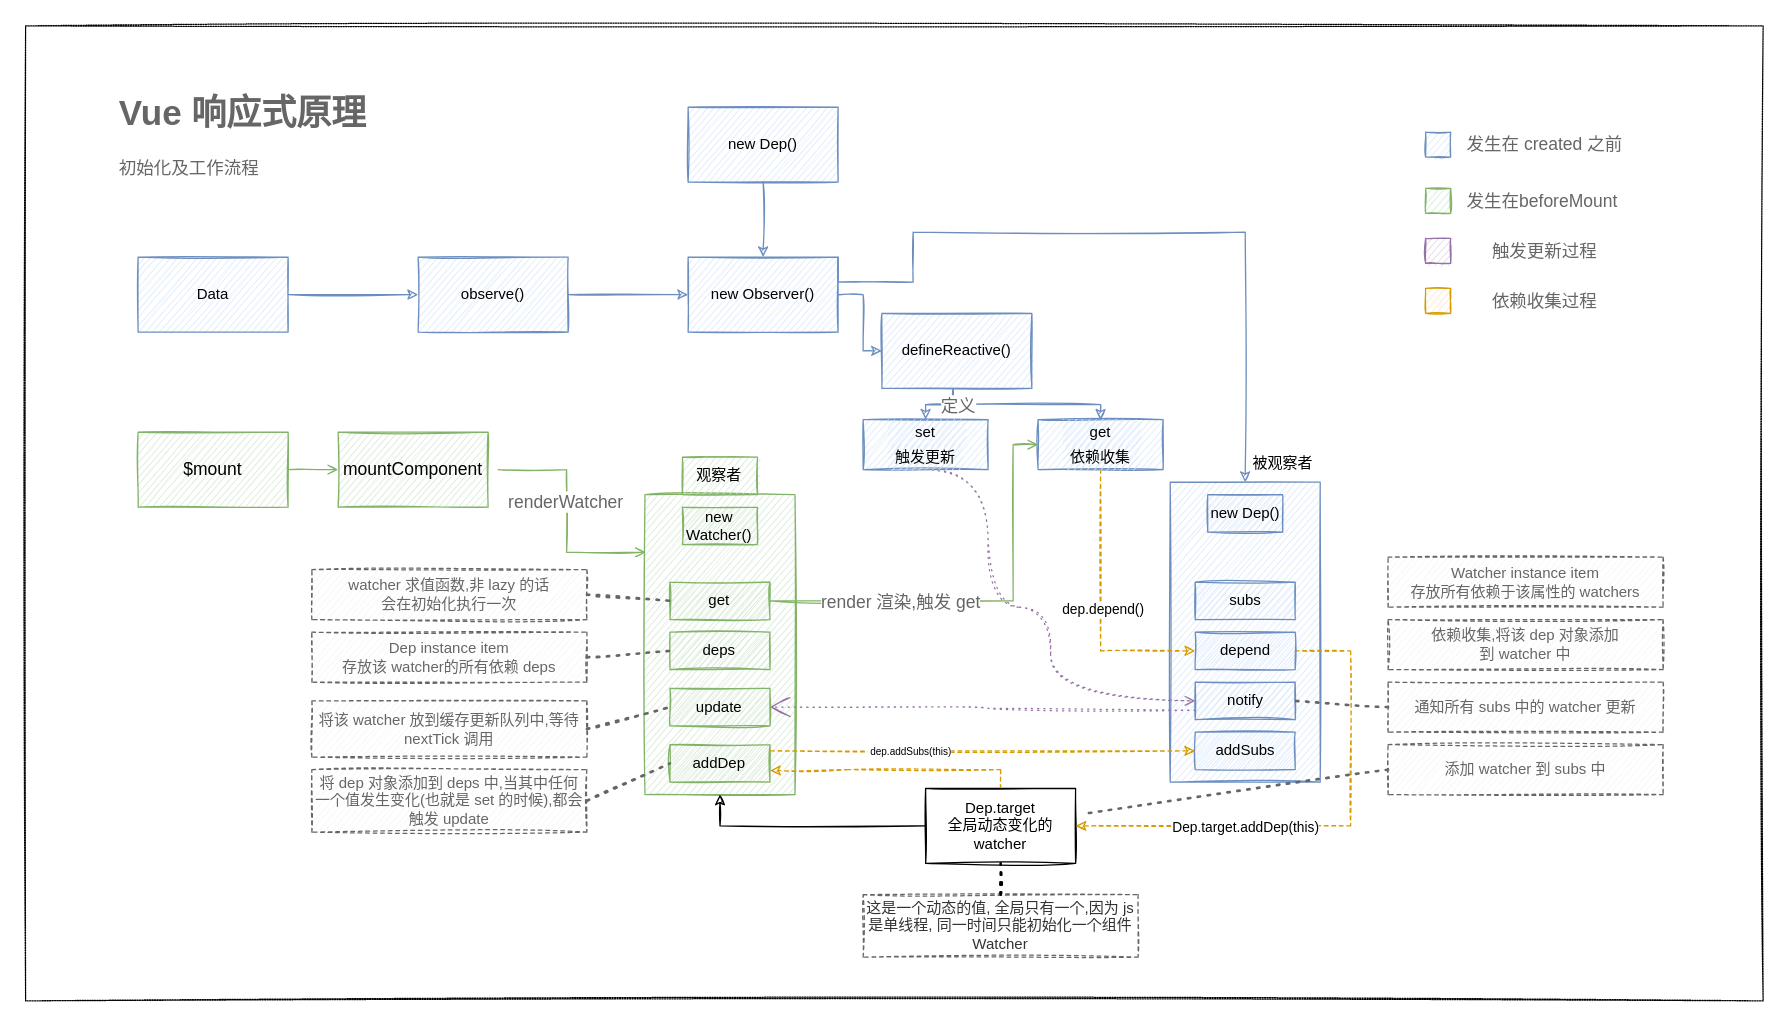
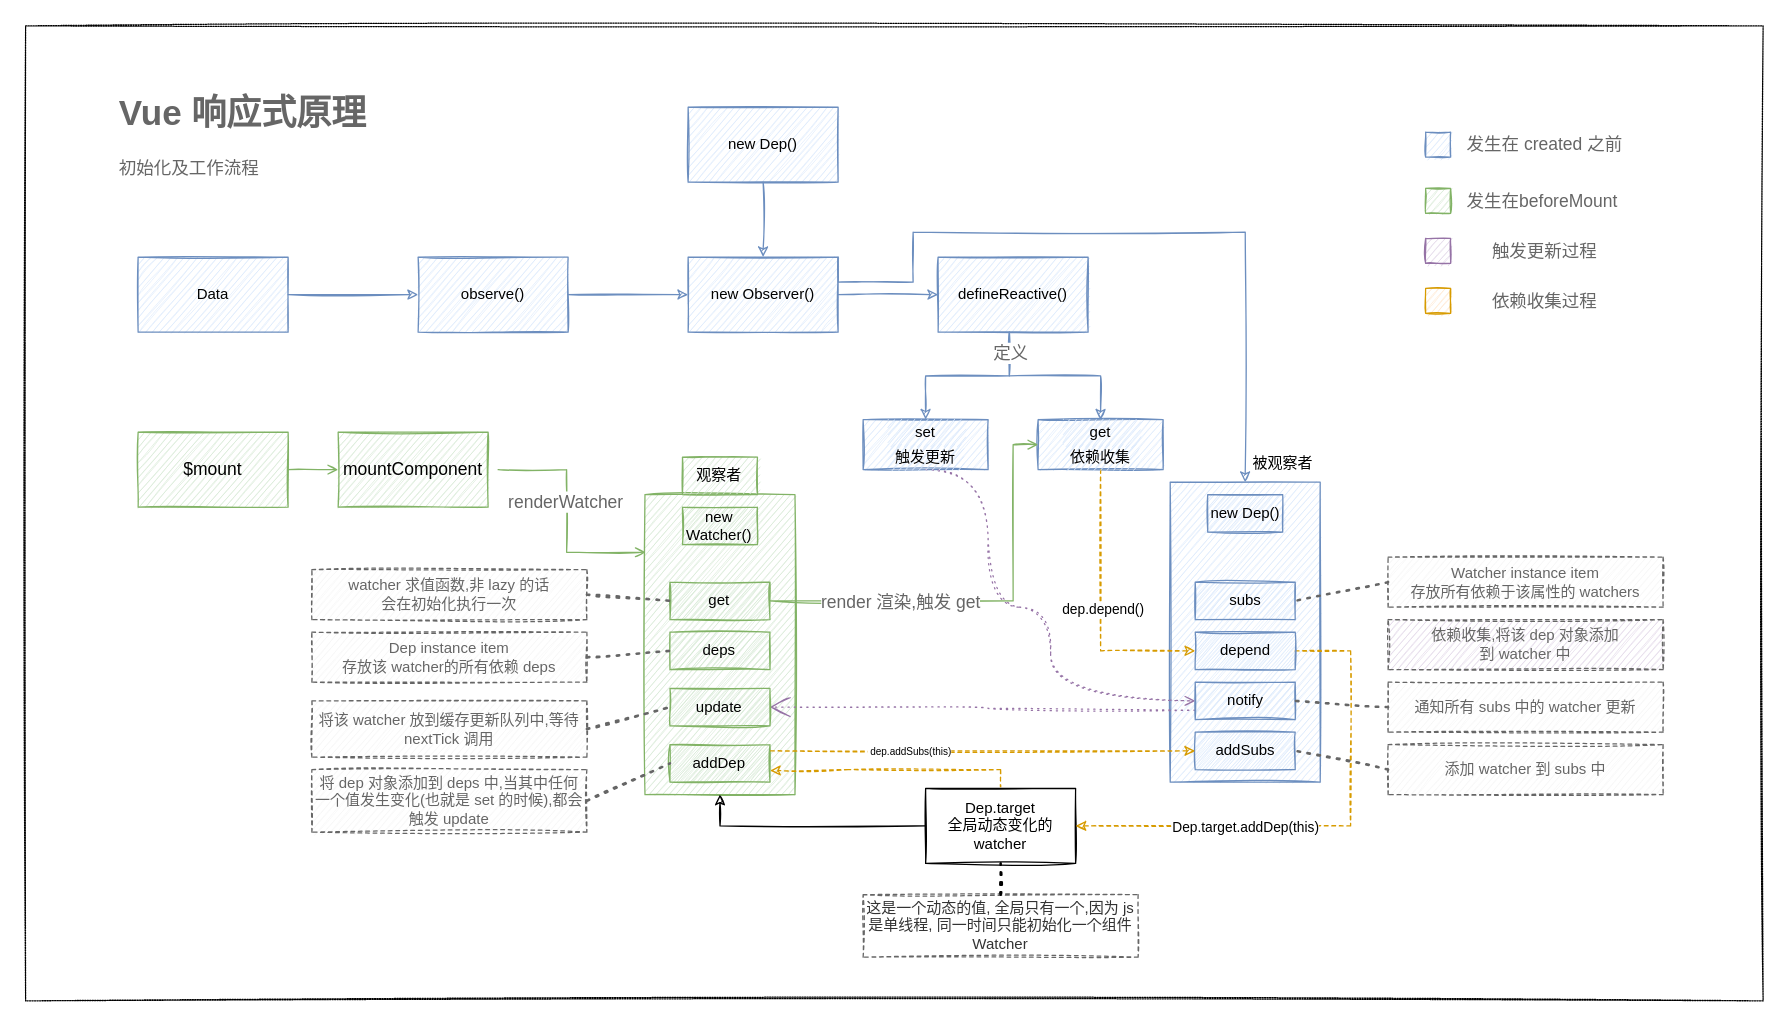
- <mxCell id="11" value="defineReactive()" style="whiteSpace=wrap;html=1;rounded=0;sketch=1;fillColor=#dae8fc;strokeColor=#6c8ebf;" parent="1" vertex="1"><mxGeometry x="705" y="250" width="120" height="60" as="geometry" /></mxCell>
+ <mxCell id="11" value="defineReactive()" style="whiteSpace=wrap;html=1;rounded=0;sketch=1;fillColor=#dae8fc;strokeColor=#6c8ebf;" parent="1" vertex="1"><mxGeometry x="750" y="205" width="120" height="60" as="geometry" /></mxCell>
+ <mxCell id="62" value="" style="endArrow=none;dashed=1;html=1;dashPattern=1 3;strokeWidth=2;rounded=0;sketch=1;hachureGap=4;fontFamily=Helvetica;fontSize=14;fontColor=#666666;sourcePerimeterSpacing=8;targetPerimeterSpacing=8;entryX=1;entryY=0.5;entryDx=0;entryDy=0;exitX=0;exitY=0.5;exitDx=0;exitDy=0;fillColor=#f5f5f5;strokeColor=#666666;" edge="1" source="61" parent="1" target="34"><mxGeometry width="50" height="50" relative="1" as="geometry"><mxPoint x="1365.19" y="592.5" as="sourcePoint" /><mxPoint x="1390.67" y="577.5" as="targetPoint" /></mxGeometry></mxCell>
- <mxCell id="63" value="依赖收集,将该 dep 对象添加&lt;br&gt;到 watcher 中" style="whiteSpace=wrap;html=1;rounded=0;fontSize=12;sketch=1;dashed=1;fontColor=#666666;fillColor=#f5f5f5;strokeColor=#666666;" vertex="1" parent="1"><mxGeometry x="1110" y="495" width="220" height="40" as="geometry" /></mxCell>
+ <mxCell id="63" value="依赖收集,将该 dep 对象添加&lt;br&gt;到 watcher 中" style="whiteSpace=wrap;html=1;rounded=0;fontSize=12;sketch=1;dashed=1;fontColor=#666666;fillColor=#e1d5e7;strokeColor=#666666;" vertex="1" parent="1"><mxGeometry x="1110" y="495" width="220" height="40" as="geometry" /></mxCell>
- <mxCell id="67" value="" style="endArrow=none;dashed=1;html=1;dashPattern=1 3;strokeWidth=2;rounded=0;sketch=1;hachureGap=4;fontFamily=Helvetica;fontSize=14;fontColor=#666666;sourcePerimeterSpacing=8;targetPerimeterSpacing=8;exitX=0;exitY=0.5;exitDx=0;exitDy=0;fillColor=#f5f5f5;strokeColor=#666666;" edge="1" parent="1" source="66" target="22"><mxGeometry width="50" height="50" relative="1" as="geometry"><mxPoint x="1365.19" y="742.5" as="sourcePoint" /><mxPoint x="1035.67" y="630" as="targetPoint" /></mxGeometry></mxCell>
+ <mxCell id="67" value="" style="endArrow=none;dashed=1;html=1;dashPattern=1 3;strokeWidth=2;rounded=0;sketch=1;hachureGap=4;fontFamily=Helvetica;fontSize=14;fontColor=#666666;sourcePerimeterSpacing=8;targetPerimeterSpacing=8;entryX=0;entryY=0.5;entryDx=0;entryDy=0;exitX=0;exitY=0.5;exitDx=0;exitDy=0;fillColor=#f5f5f5;strokeColor=#666666;" edge="1" parent="1" source="66" target="39"><mxGeometry width="50" height="50" relative="1" as="geometry"><mxPoint x="1365.19" y="742.5" as="sourcePoint" /><mxPoint x="1035.67" y="630" as="targetPoint" /></mxGeometry></mxCell>
